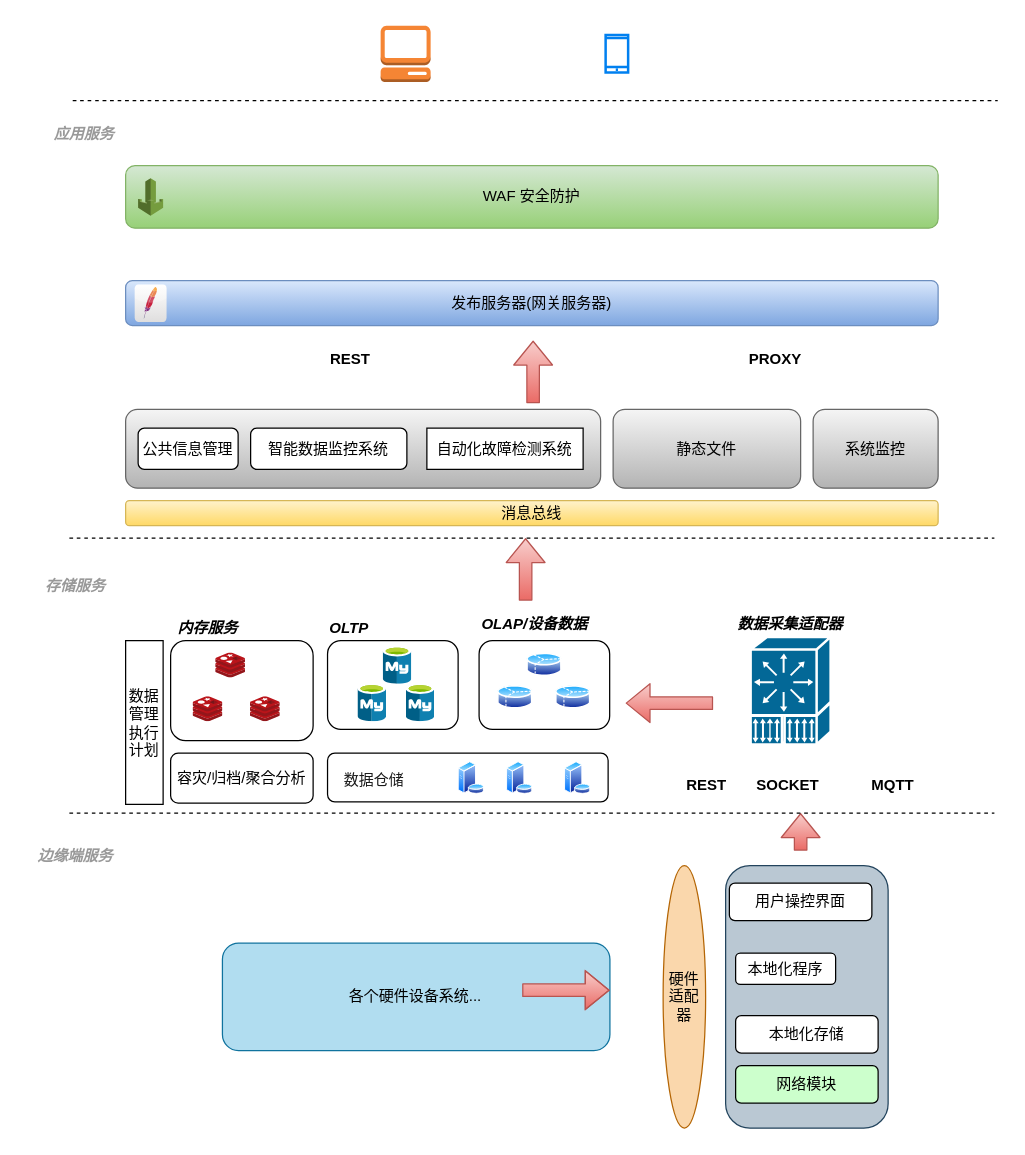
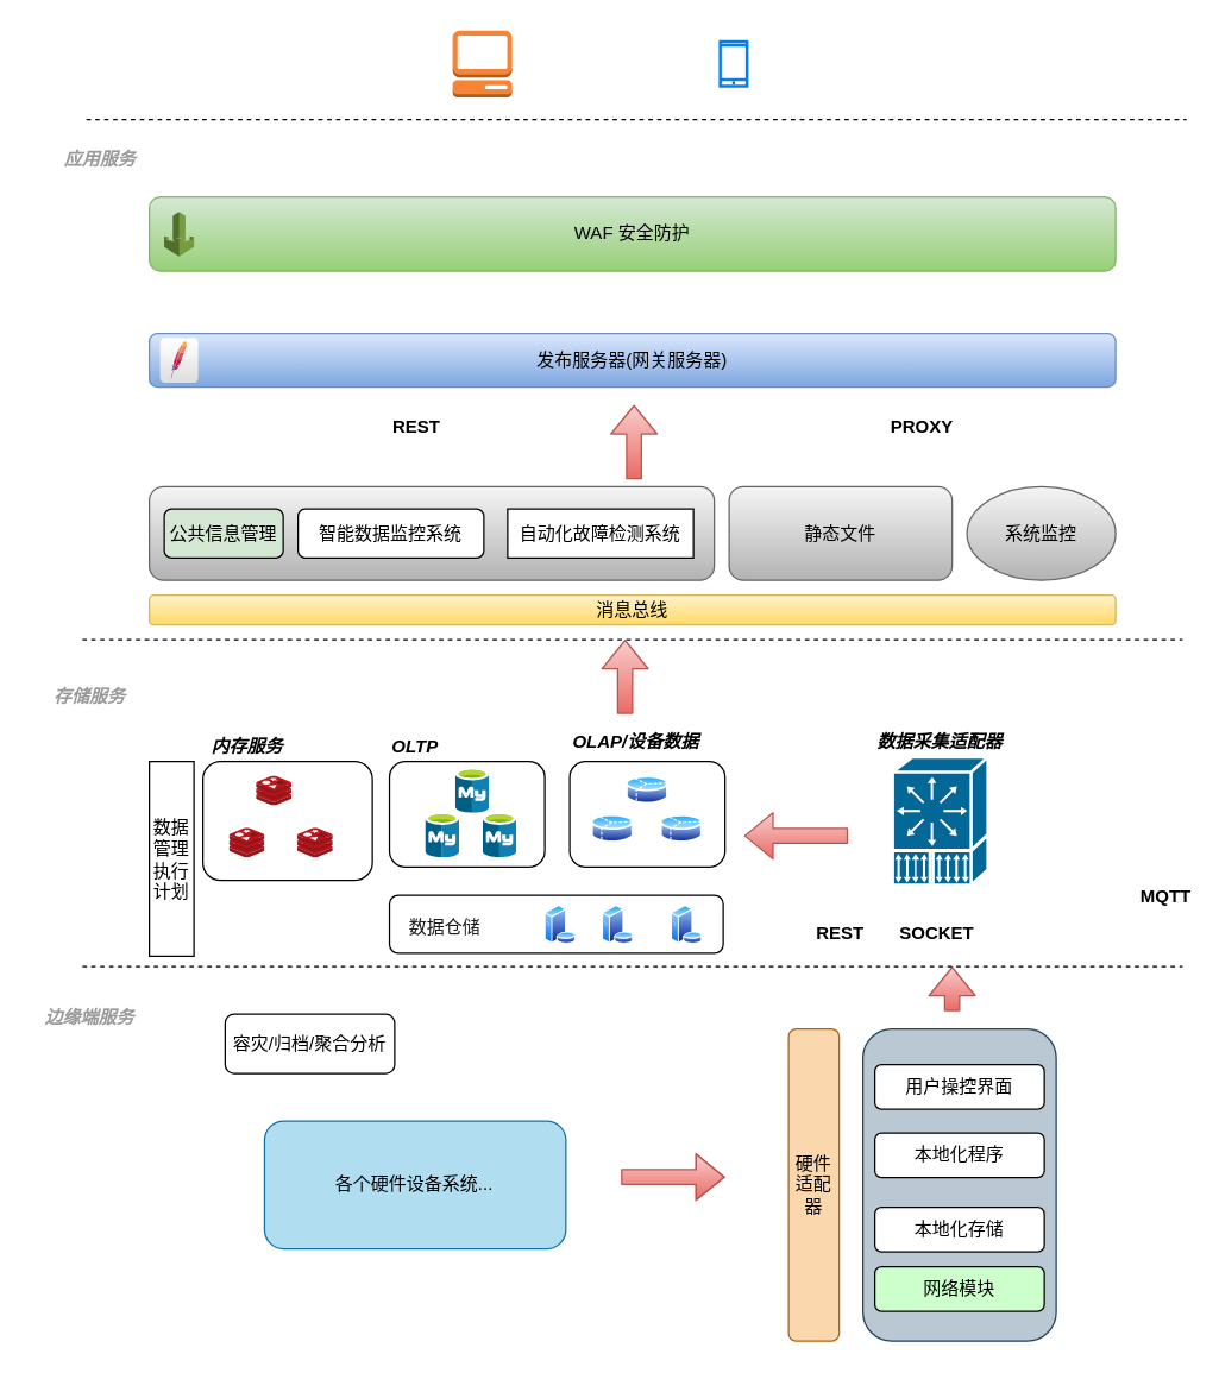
- <mxCell id="12" value="公共信息管理" style="rounded=1;whiteSpace=wrap;html=1;" vertex="1" parent="1"><mxGeometry x="110" y="342" width="80" height="33" as="geometry" /></mxCell>
+ <mxCell id="12" value="公共信息管理" style="rounded=1;whiteSpace=wrap;html=1;fillColor=#d5e8d4;" vertex="1" parent="1"><mxGeometry x="110" y="342" width="80" height="33" as="geometry" /></mxCell>
- <mxCell id="17" value="系统监控" style="rounded=1;whiteSpace=wrap;html=1;fillColor=#f5f5f5;gradientColor=#b3b3b3;strokeColor=#666666;" vertex="1" parent="1"><mxGeometry x="650" y="327" width="100" height="63" as="geometry" /></mxCell>
+ <mxCell id="17" value="系统监控" style="ellipse;whiteSpace=wrap;html=1;fillColor=#f5f5f5;gradientColor=#b3b3b3;strokeColor=#666666;" vertex="1" parent="1"><mxGeometry x="650" y="327" width="100" height="63" as="geometry" /></mxCell>
- <mxCell id="36" value="容灾/归档/聚合分析" style="rounded=1;whiteSpace=wrap;html=1;strokeColor=#000000;fillColor=#FFFFFF;fontStyle=0;" vertex="1" parent="1"><mxGeometry x="136" y="602" width="114" height="40" as="geometry" /></mxCell>
+ <mxCell id="36" value="容灾/归档/聚合分析" style="rounded=1;whiteSpace=wrap;html=1;strokeColor=#000000;fillColor=#FFFFFF;fontStyle=0;" vertex="1" parent="1"><mxGeometry x="151" y="682" width="114" height="40" as="geometry" /></mxCell>
- <mxCell id="41" value="MQTT" style="text;html=1;strokeColor=none;fillColor=none;align=center;verticalAlign=middle;whiteSpace=wrap;rounded=1;fontStyle=1;" vertex="1" parent="1"><mxGeometry x="684" y="613" width="60" height="30" as="geometry" /></mxCell>
+ <mxCell id="41" value="MQTT" style="text;html=1;strokeColor=none;fillColor=none;align=center;verticalAlign=middle;whiteSpace=wrap;rounded=1;fontStyle=1;" vertex="1" parent="1"><mxGeometry x="754" y="588" width="60" height="30" as="geometry" /></mxCell>
- <mxCell id="42" value="用户操控界面" style="rounded=1;whiteSpace=wrap;html=1;strokeColor=#000000;fillColor=#FFFFFF;" vertex="1" parent="1"><mxGeometry x="583" y="706" width="114" height="30" as="geometry" /></mxCell>
+ <mxCell id="42" value="用户操控界面" style="rounded=1;whiteSpace=wrap;html=1;strokeColor=#000000;fillColor=#FFFFFF;" vertex="1" parent="1"><mxGeometry x="588" y="716" width="114" height="30" as="geometry" /></mxCell>
- <mxCell id="43" value="本地化程序" style="rounded=1;whiteSpace=wrap;html=1;strokeColor=#000000;fillColor=#FFFFFF;" vertex="1" parent="1"><mxGeometry x="588" y="762" width="80" height="25" as="geometry" /></mxCell>
+ <mxCell id="43" value="本地化程序" style="rounded=1;whiteSpace=wrap;html=1;strokeColor=#000000;fillColor=#FFFFFF;" vertex="1" parent="1"><mxGeometry x="588" y="762" width="114" height="30" as="geometry" /></mxCell>
- <mxCell id="46" value="各个硬件设备系统..." style="rounded=1;whiteSpace=wrap;html=1;strokeColor=#10739e;fillColor=#b1ddf0;" vertex="1" parent="1"><mxGeometry x="177.44" y="754" width="310" height="86" as="geometry" /></mxCell>
+ <mxCell id="46" value="各个硬件设备系统..." style="rounded=1;whiteSpace=wrap;html=1;strokeColor=#10739e;fillColor=#b1ddf0;" vertex="1" parent="1"><mxGeometry x="177.44" y="754" width="202.73" height="86" as="geometry" /></mxCell>
- <mxCell id="49" value="硬件适配器" style="ellipse;whiteSpace=wrap;html=1;strokeColor=#b46504;fillColor=#fad7ac;" vertex="1" parent="1"><mxGeometry x="530" y="692" width="34" height="210" as="geometry" /></mxCell>
+ <mxCell id="49" value="硬件适配器" style="rounded=1;whiteSpace=wrap;html=1;strokeColor=#b46504;fillColor=#fad7ac;" vertex="1" parent="1"><mxGeometry x="530" y="692" width="34" height="210" as="geometry" /></mxCell>
